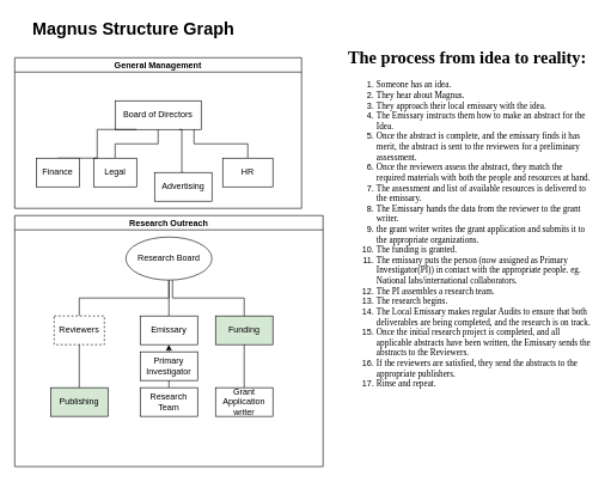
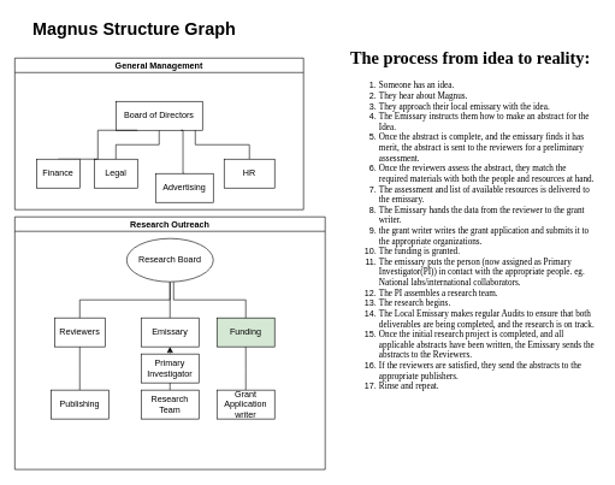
- <mxCell id="17" value="Reviewers" style="whiteSpace=wrap;html=1;align=center;verticalAlign=middle;treeFolding=1;treeMoving=1;newEdgeStyle={&quot;edgeStyle&quot;:&quot;elbowEdgeStyle&quot;,&quot;startArrow&quot;:&quot;none&quot;,&quot;endArrow&quot;:&quot;none&quot;};dashed=1;" vertex="1" parent="13"><mxGeometry x="55" y="140" width="70" height="40" as="geometry" /></mxCell>
+ <mxCell id="17" value="Reviewers" style="whiteSpace=wrap;html=1;align=center;verticalAlign=middle;treeFolding=1;treeMoving=1;newEdgeStyle={&quot;edgeStyle&quot;:&quot;elbowEdgeStyle&quot;,&quot;startArrow&quot;:&quot;none&quot;,&quot;endArrow&quot;:&quot;none&quot;};" vertex="1" parent="13"><mxGeometry x="55" y="140" width="70" height="40" as="geometry" /></mxCell>
- <mxCell id="28" value="Publishing" style="whiteSpace=wrap;html=1;align=center;verticalAlign=middle;treeFolding=1;treeMoving=1;newEdgeStyle={&quot;edgeStyle&quot;:&quot;elbowEdgeStyle&quot;,&quot;startArrow&quot;:&quot;none&quot;,&quot;endArrow&quot;:&quot;none&quot;};fillColor=#d5e8d4;" vertex="1" parent="13"><mxGeometry x="50" y="240" width="80" height="40" as="geometry" /></mxCell>
+ <mxCell id="28" value="Publishing" style="whiteSpace=wrap;html=1;align=center;verticalAlign=middle;treeFolding=1;treeMoving=1;newEdgeStyle={&quot;edgeStyle&quot;:&quot;elbowEdgeStyle&quot;,&quot;startArrow&quot;:&quot;none&quot;,&quot;endArrow&quot;:&quot;none&quot;};" vertex="1" parent="13"><mxGeometry x="50" y="240" width="80" height="40" as="geometry" /></mxCell>
